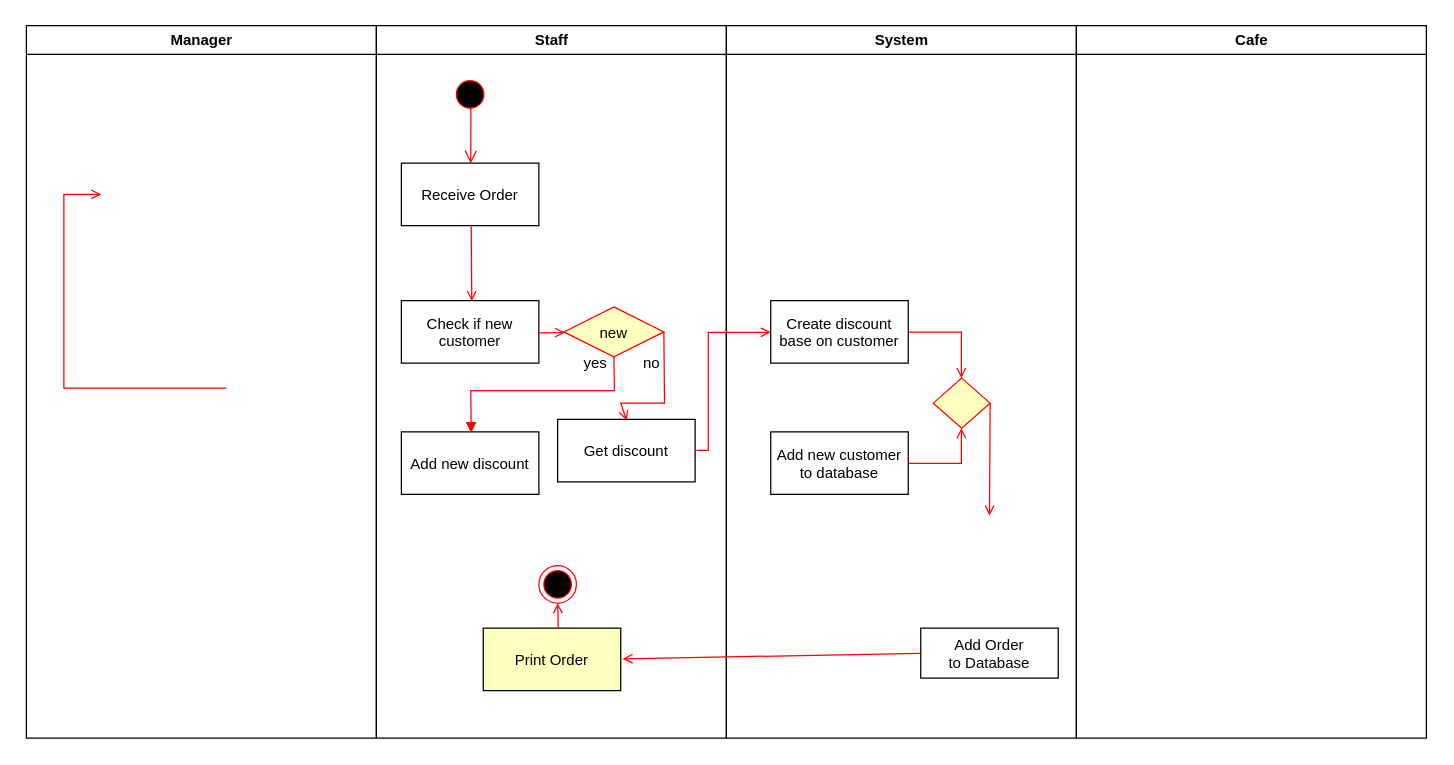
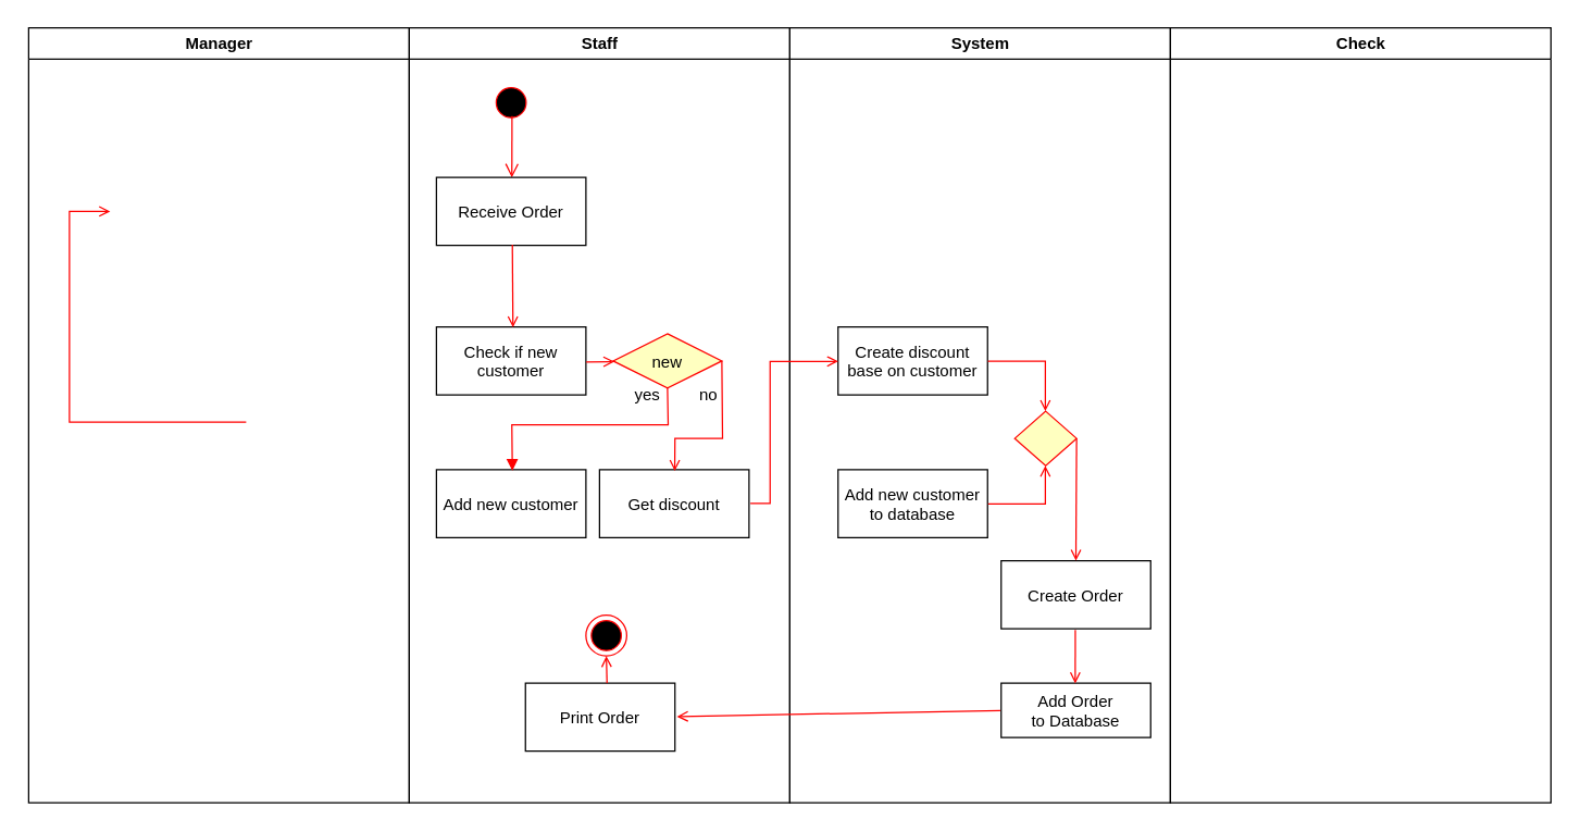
- <mxCell id="31" value="Cafe" style="swimlane;whiteSpace=wrap" vertex="1" parent="1"><mxGeometry x="860.5" y="20" width="280" height="570" as="geometry" /></mxCell>
+ <mxCell id="31" value="Check" style="swimlane;whiteSpace=wrap" vertex="1" parent="1"><mxGeometry x="860.5" y="20" width="280" height="570" as="geometry" /></mxCell>
- <mxCell id="13" value="Get discount" style="" parent="4" vertex="1"><mxGeometry x="145" y="315" width="110" height="50" as="geometry" /></mxCell>
+ <mxCell id="13" value="Get discount" style="" parent="4" vertex="1"><mxGeometry x="140" y="325" width="110" height="50" as="geometry" /></mxCell>
- <mxCell id="10" value="Add new discount" style="" parent="4" vertex="1"><mxGeometry x="20" y="325" width="110" height="50" as="geometry" /></mxCell>
+ <mxCell id="10" value="Add new customer" style="" parent="4" vertex="1"><mxGeometry x="20" y="325" width="110" height="50" as="geometry" /></mxCell>
+ <mxCell id="27" value="Create Order" style="" vertex="1" parent="21"><mxGeometry x="155.5" y="392" width="110" height="50" as="geometry" /></mxCell>
+ <mxCell id="30" value="" style="edgeStyle=elbowEdgeStyle;elbow=horizontal;strokeColor=#FF0000;endArrow=open;endFill=1;rounded=0;exitX=0.496;exitY=1.019;exitDx=0;exitDy=0;exitPerimeter=0;entryX=0.496;entryY=0.006;entryDx=0;entryDy=0;entryPerimeter=0;" edge="1" parent="21" source="27" target="28"><mxGeometry width="100" height="100" relative="1" as="geometry"><mxPoint x="221" y="312" as="sourcePoint" /><mxPoint x="220.5" y="402" as="targetPoint" /><Array as="points"><mxPoint x="210" y="462" /></Array></mxGeometry></mxCell>
- <mxCell id="18" value="Print Order" style="fillColor=#ffffc0;" vertex="1" parent="4"><mxGeometry x="85.5" y="482" width="110" height="50" as="geometry" /></mxCell>
+ <mxCell id="18" value="Print Order" style="" vertex="1" parent="4"><mxGeometry x="85.5" y="482" width="110" height="50" as="geometry" /></mxCell>
